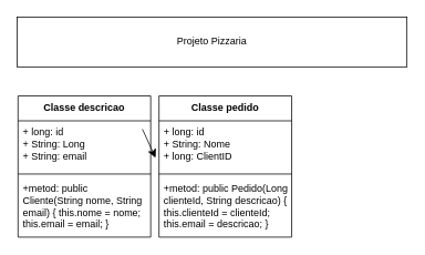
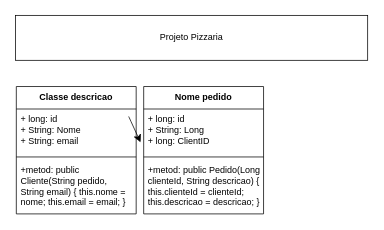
- <mxCell id="7" value="Classe pedido" style="swimlane;fontStyle=1;align=center;verticalAlign=top;childLayout=stackLayout;horizontal=1;startSize=30;horizontalStack=0;resizeParent=1;resizeParentMax=0;resizeLast=0;collapsible=1;marginBottom=0;whiteSpace=wrap;html=1;" vertex="1" parent="1"><mxGeometry x="191" y="115" width="160" height="170" as="geometry" /></mxCell>
+ <mxCell id="7" value="Nome pedido" style="swimlane;fontStyle=1;align=center;verticalAlign=top;childLayout=stackLayout;horizontal=1;startSize=30;horizontalStack=0;resizeParent=1;resizeParentMax=0;resizeLast=0;collapsible=1;marginBottom=0;whiteSpace=wrap;html=1;" vertex="1" parent="1"><mxGeometry x="191" y="115" width="160" height="170" as="geometry" /></mxCell>
- <mxCell id="4" value="+ long: id&lt;div&gt;+ String: Long&lt;/div&gt;&lt;div&gt;+ String: email&lt;/div&gt;" style="text;strokeColor=none;fillColor=none;align=left;verticalAlign=top;spacingLeft=4;spacingRight=4;overflow=hidden;rotatable=0;points=[[0,0.5],[1,0.5]];portConstraint=eastwest;whiteSpace=wrap;html=1;" vertex="1" parent="3"><mxGeometry y="30" width="160" height="60" as="geometry" /></mxCell>
+ <mxCell id="4" value="+ long: id&lt;div&gt;+ String: Nome&lt;/div&gt;&lt;div&gt;+ String: email&lt;/div&gt;" style="text;strokeColor=none;fillColor=none;align=left;verticalAlign=top;spacingLeft=4;spacingRight=4;overflow=hidden;rotatable=0;points=[[0,0.5],[1,0.5]];portConstraint=eastwest;whiteSpace=wrap;html=1;" vertex="1" parent="3"><mxGeometry y="30" width="160" height="60" as="geometry" /></mxCell>
- <mxCell id="8" value="+ long: id&lt;div&gt;+ String: Nome&lt;/div&gt;&lt;div&gt;+ long: ClientID&lt;/div&gt;" style="text;strokeColor=none;fillColor=none;align=left;verticalAlign=top;spacingLeft=4;spacingRight=4;overflow=hidden;rotatable=0;points=[[0,0.5],[1,0.5]];portConstraint=eastwest;whiteSpace=wrap;html=1;" vertex="1" parent="7"><mxGeometry y="30" width="160" height="60" as="geometry" /></mxCell>
+ <mxCell id="8" value="+ long: id&lt;div&gt;+ String: Long&lt;/div&gt;&lt;div&gt;+ long: ClientID&lt;/div&gt;" style="text;strokeColor=none;fillColor=none;align=left;verticalAlign=top;spacingLeft=4;spacingRight=4;overflow=hidden;rotatable=0;points=[[0,0.5],[1,0.5]];portConstraint=eastwest;whiteSpace=wrap;html=1;" vertex="1" parent="7"><mxGeometry y="30" width="160" height="60" as="geometry" /></mxCell>
- <mxCell id="6" value="&lt;span style=&quot;background-color: transparent; color: light-dark(rgb(0, 0, 0), rgb(255, 255, 255));&quot;&gt;+metod: public Cliente(String nome, String email) { this.nome = nome; this.email = email; }&lt;/span&gt;" style="text;strokeColor=none;fillColor=none;align=left;verticalAlign=top;spacingLeft=4;spacingRight=4;overflow=hidden;rotatable=0;points=[[0,0.5],[1,0.5]];portConstraint=eastwest;whiteSpace=wrap;html=1;" vertex="1" parent="3"><mxGeometry y="98" width="160" height="72" as="geometry" /></mxCell>
+ <mxCell id="6" value="&lt;span style=&quot;background-color: transparent; color: light-dark(rgb(0, 0, 0), rgb(255, 255, 255));&quot;&gt;+metod: public Cliente(String pedido, String email) { this.nome = nome; this.email = email; }&lt;/span&gt;" style="text;strokeColor=none;fillColor=none;align=left;verticalAlign=top;spacingLeft=4;spacingRight=4;overflow=hidden;rotatable=0;points=[[0,0.5],[1,0.5]];portConstraint=eastwest;whiteSpace=wrap;html=1;" vertex="1" parent="3"><mxGeometry y="98" width="160" height="72" as="geometry" /></mxCell>
- <mxCell id="10" value="&lt;span style=&quot;background-color: transparent; color: light-dark(rgb(0, 0, 0), rgb(255, 255, 255));&quot;&gt;+metod:&amp;nbsp;&lt;/span&gt;public Pedido(Long clienteId, String descricao) { this.clienteId = clienteId; this.email = descricao; }" style="text;strokeColor=none;fillColor=none;align=left;verticalAlign=top;spacingLeft=4;spacingRight=4;overflow=hidden;rotatable=0;points=[[0,0.5],[1,0.5]];portConstraint=eastwest;whiteSpace=wrap;html=1;" vertex="1" parent="7"><mxGeometry y="98" width="160" height="72" as="geometry" /></mxCell>
+ <mxCell id="10" value="&lt;span style=&quot;background-color: transparent; color: light-dark(rgb(0, 0, 0), rgb(255, 255, 255));&quot;&gt;+metod:&amp;nbsp;&lt;/span&gt;public Pedido(Long clienteId, String descricao) { this.clienteId = clienteId; this.descricao = descricao; }" style="text;strokeColor=none;fillColor=none;align=left;verticalAlign=top;spacingLeft=4;spacingRight=4;overflow=hidden;rotatable=0;points=[[0,0.5],[1,0.5]];portConstraint=eastwest;whiteSpace=wrap;html=1;" vertex="1" parent="7"><mxGeometry y="98" width="160" height="72" as="geometry" /></mxCell>
